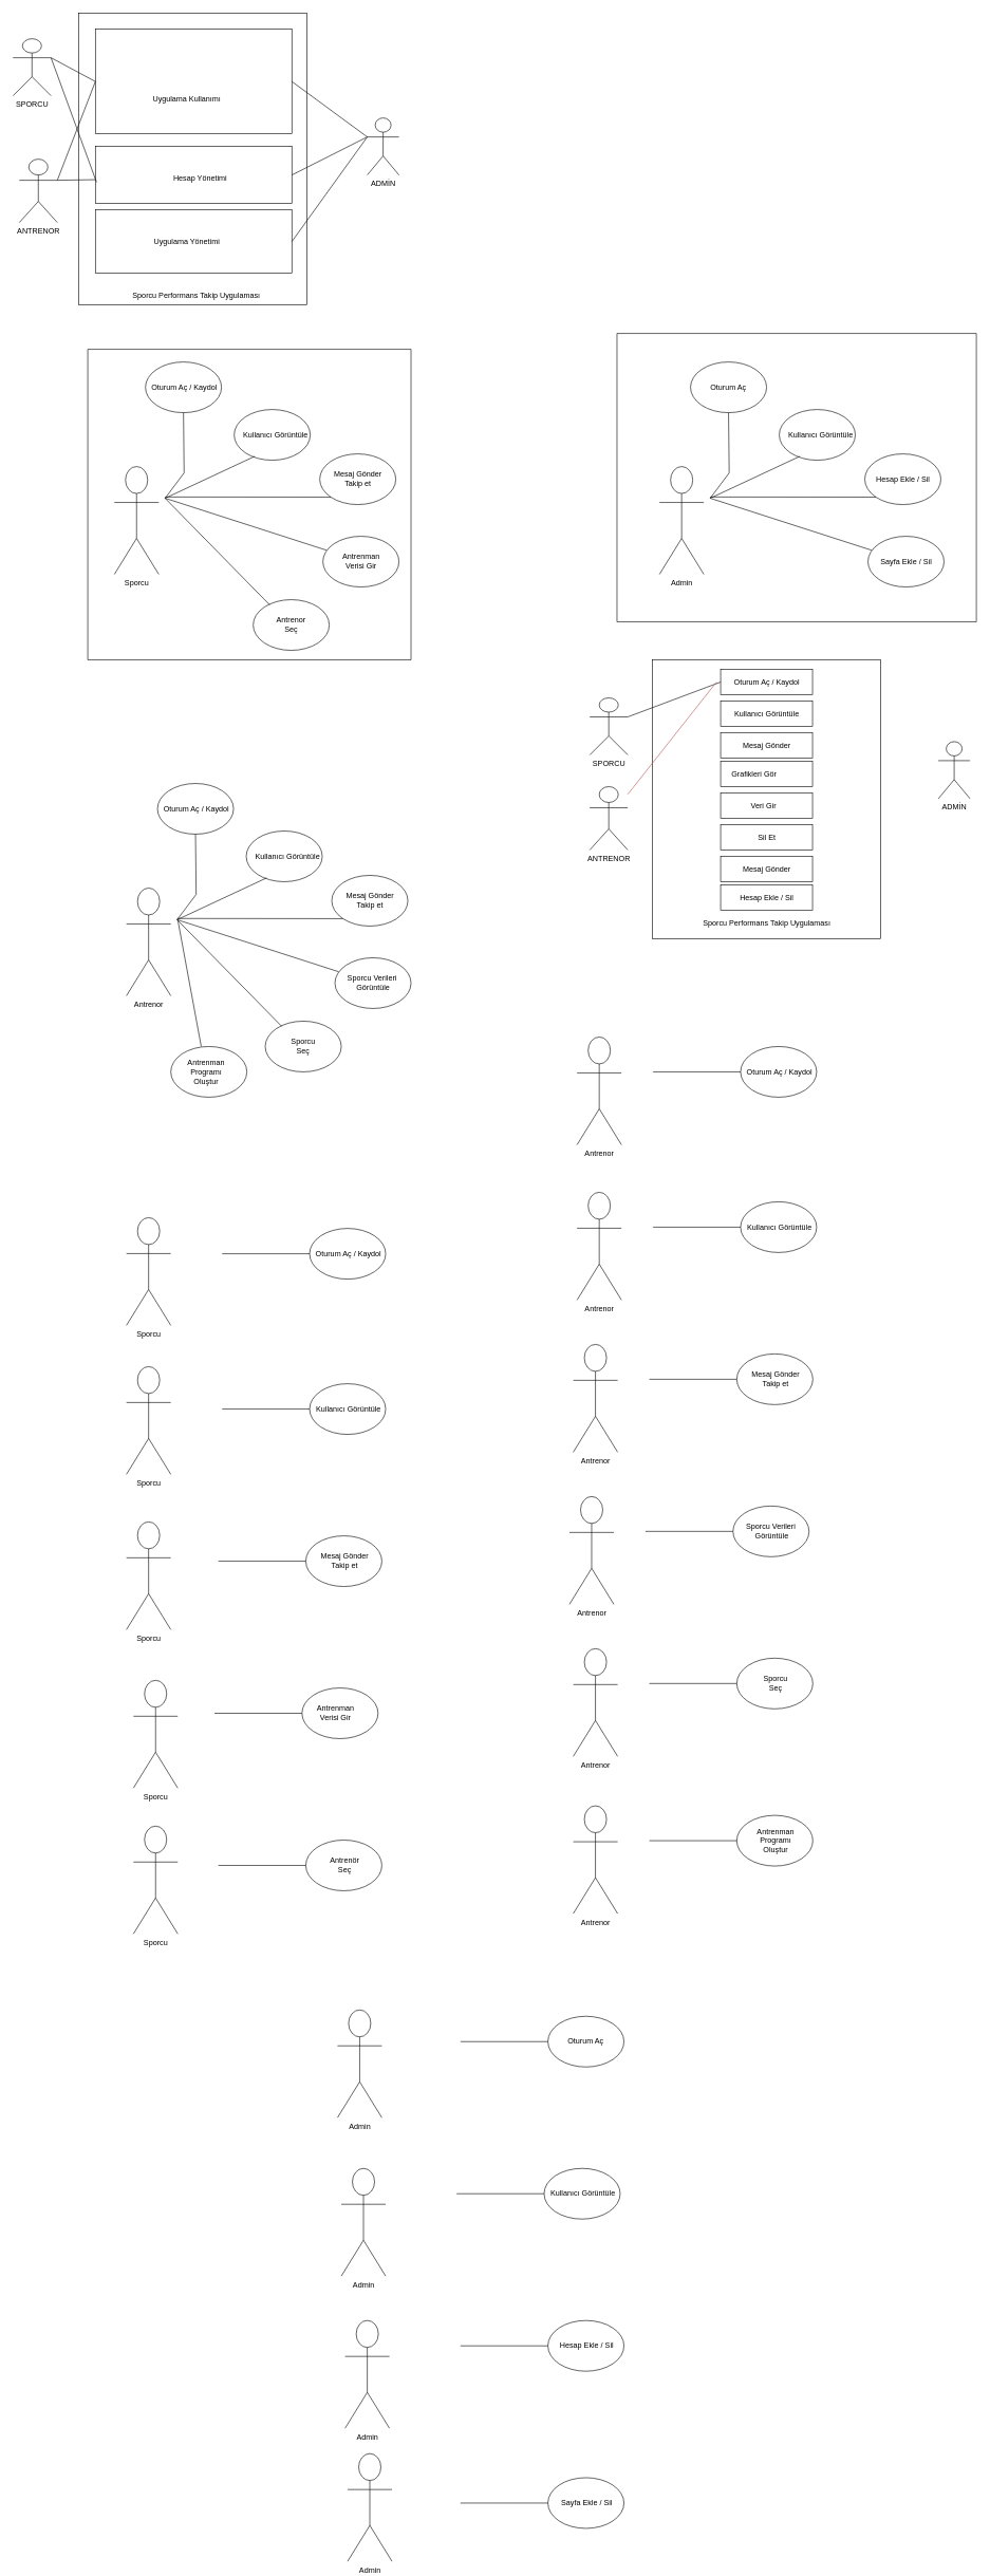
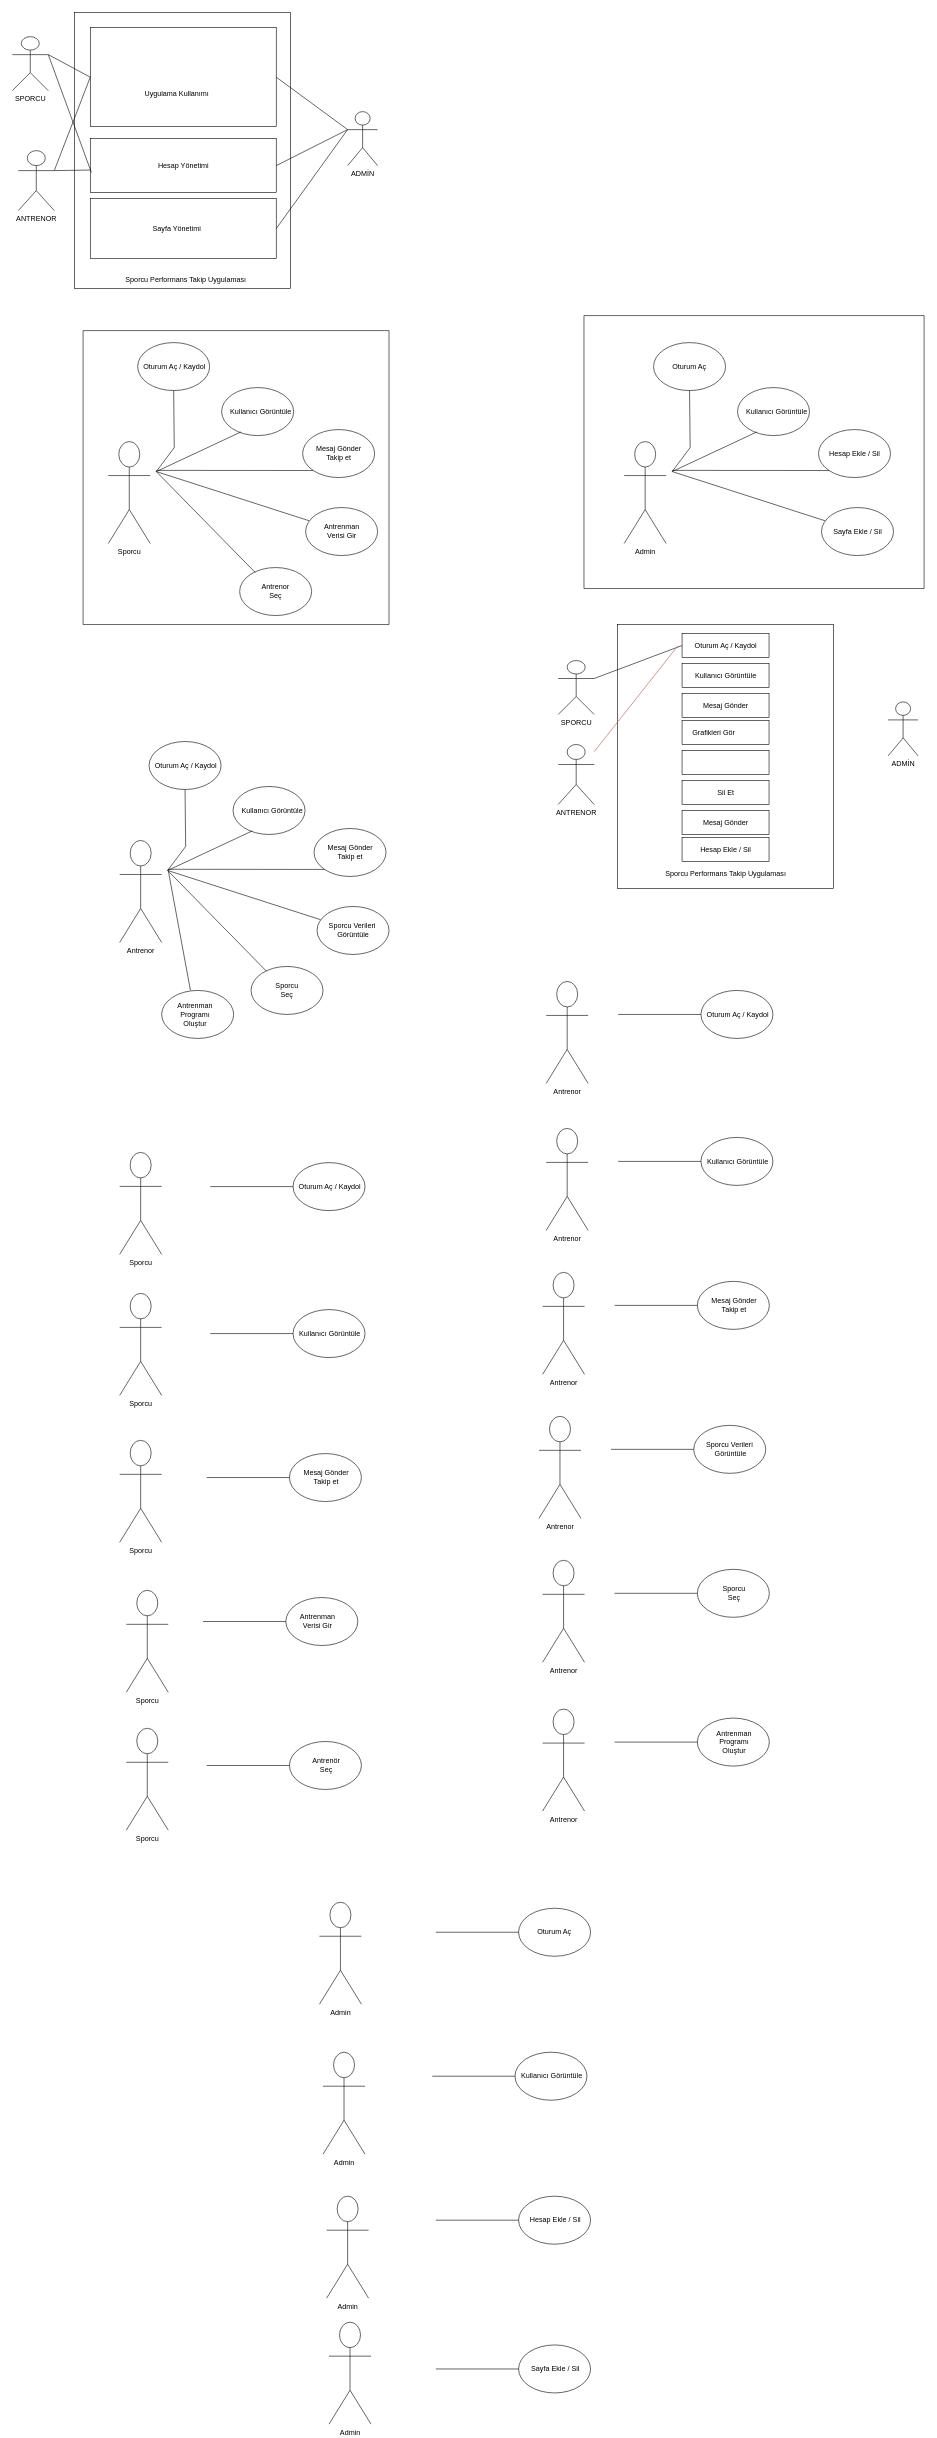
- <mxCell id="13" value="Hesap Yönetimi" style="text;html=1;align=center;verticalAlign=middle;resizable=0;points=[];autosize=1;strokeColor=none;fillColor=none;" parent="1" vertex="1"><mxGeometry x="260" y="265" width="110" height="30" as="geometry" /></mxCell>
+ <mxCell id="13" value="Hesap Yönetimi" style="text;html=1;align=center;verticalAlign=middle;resizable=0;points=[];autosize=1;strokeColor=none;fillColor=none;" parent="1" vertex="1"><mxGeometry x="250" y="260" width="110" height="30" as="geometry" /></mxCell>
- <mxCell id="9" value="Uygulama Yönetimi" style="text;html=1;align=center;verticalAlign=middle;resizable=0;points=[];autosize=1;strokeColor=none;fillColor=none;" parent="1" vertex="1"><mxGeometry x="229" y="365" width="130" height="30" as="geometry" /></mxCell>
+ <mxCell id="9" value="Sayfa Yönetimi" style="text;html=1;align=center;verticalAlign=middle;resizable=0;points=[];autosize=1;strokeColor=none;fillColor=none;" parent="1" vertex="1"><mxGeometry x="229" y="365" width="130" height="30" as="geometry" /></mxCell>
- <mxCell id="32" value="Veri Gir" style="text;html=1;align=center;verticalAlign=middle;resizable=0;points=[];autosize=1;strokeColor=none;fillColor=none;" parent="1" vertex="1"><mxGeometry x="1174" y="1255" width="60" height="30" as="geometry" /></mxCell>
